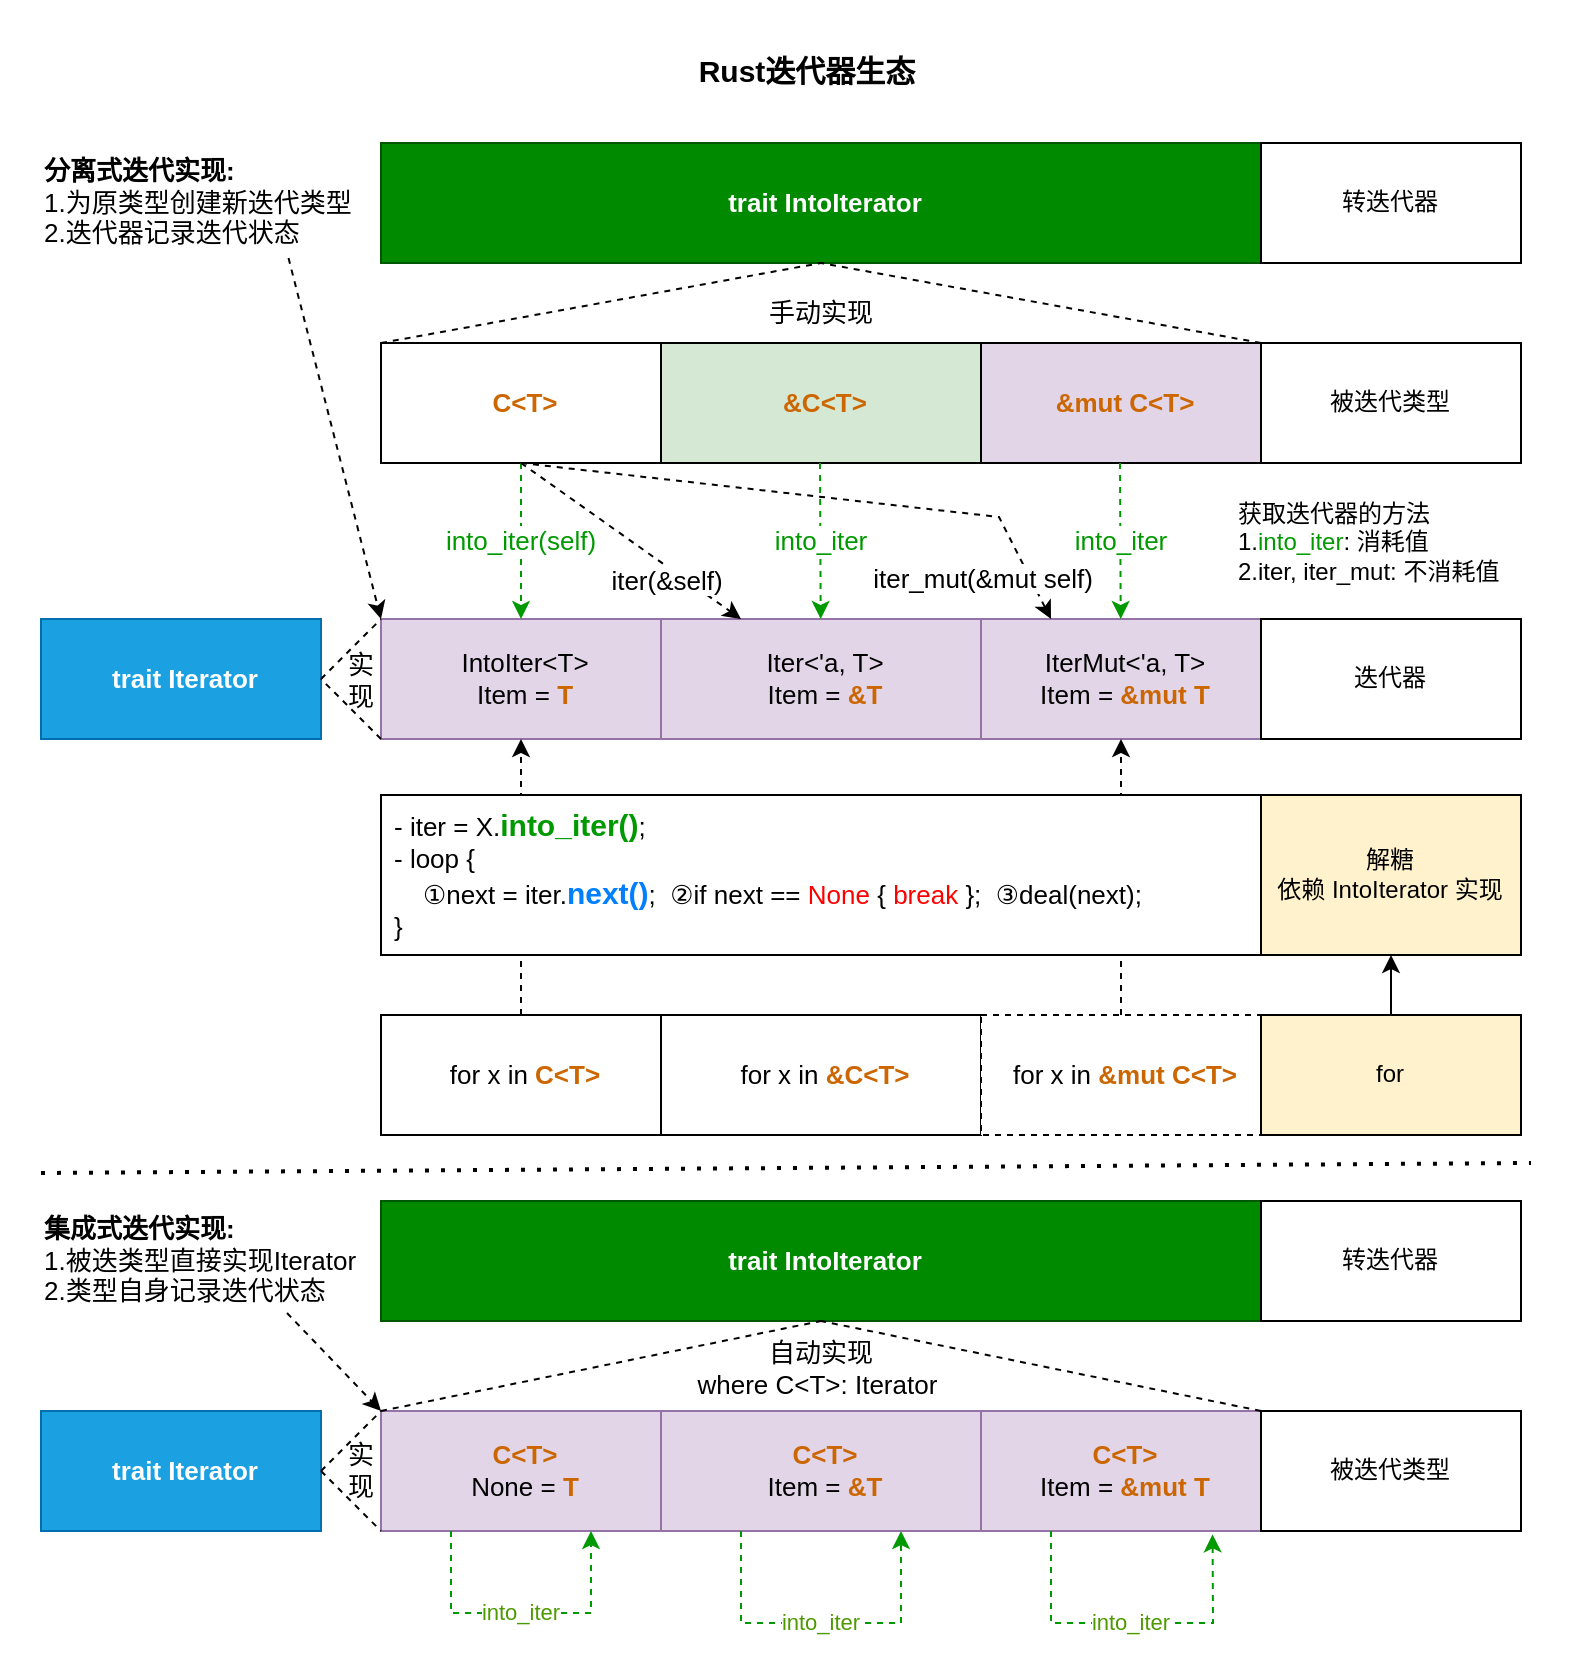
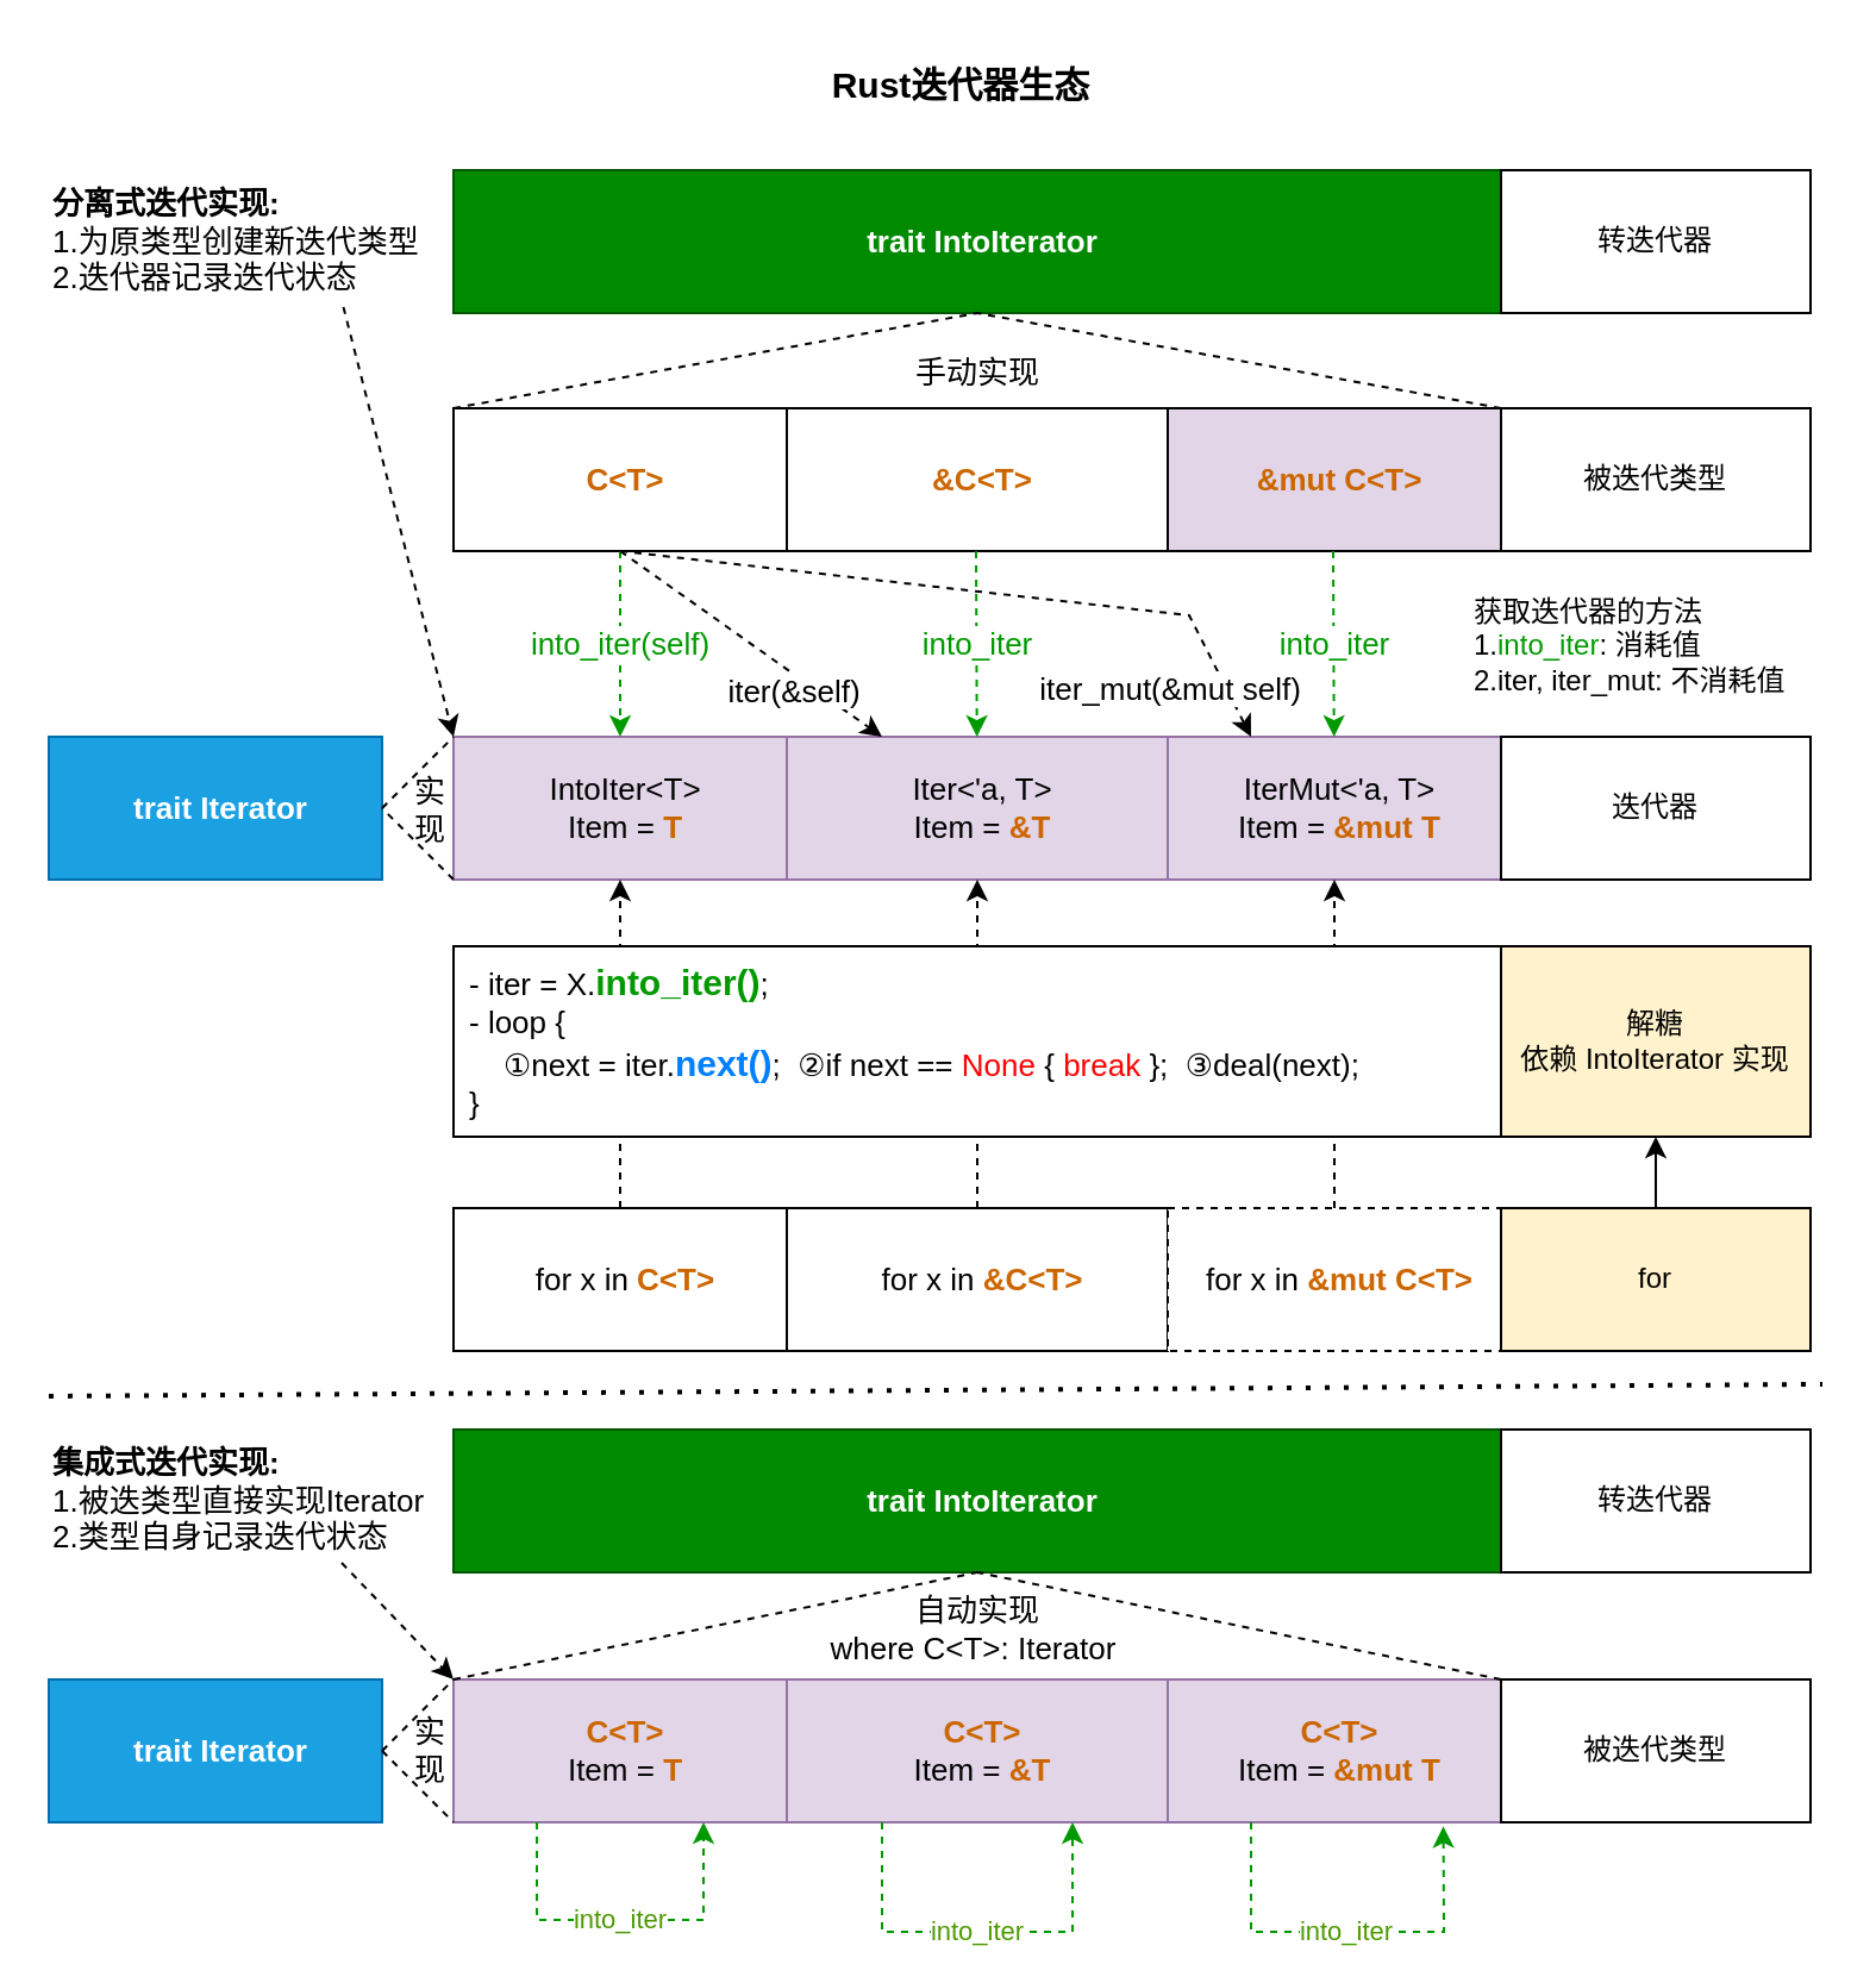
- <mxCell id="4" value="&amp;amp;C&amp;lt;T&amp;gt;" style="rounded=0;whiteSpace=wrap;html=1;align=center;spacingLeft=5;fontSize=13;fontFamily=Helvetica;fontColor=#CC6600;fontStyle=1;fillColor=#d5e8d4;" parent="1" vertex="1"><mxGeometry x="330" y="171" width="160" height="60" as="geometry" /></mxCell>
+ <mxCell id="4" value="&amp;amp;C&amp;lt;T&amp;gt;" style="rounded=0;whiteSpace=wrap;html=1;align=center;spacingLeft=5;fontSize=13;fontFamily=Helvetica;fontColor=#CC6600;fontStyle=1" parent="1" vertex="1"><mxGeometry x="330" y="171" width="160" height="60" as="geometry" /></mxCell>
+ <mxCell id="27" value="" style="endArrow=classic;html=1;rounded=0;entryX=0.5;entryY=1;entryDx=0;entryDy=0;dashed=1;fontSize=13;fontFamily=Helvetica;" parent="1" source="11" target="7" edge="1"><mxGeometry width="50" height="50" relative="1" as="geometry"><mxPoint x="400" y="257" as="sourcePoint" /><mxPoint x="450" y="207" as="targetPoint" /></mxGeometry></mxCell>
- <mxCell id="40" value="&lt;font&gt;&lt;font color=&quot;#cc6600&quot;&gt;C&amp;lt;T&amp;gt;&lt;br&gt;&lt;/font&gt;&lt;font style=&quot;font-weight: normal;&quot; color=&quot;#000000&quot;&gt;None =&lt;/font&gt;&lt;font color=&quot;#cc6600&quot;&gt;&lt;font style=&quot;font-weight: normal;&quot;&gt; &lt;/font&gt;T&lt;/font&gt;&lt;br&gt;&lt;/font&gt;" style="rounded=0;whiteSpace=wrap;html=1;align=center;spacingLeft=5;fontSize=13;fontFamily=Helvetica;fontStyle=1;fillColor=#e1d5e7;strokeColor=#9673a6;" parent="1" vertex="1"><mxGeometry x="190" y="705" width="140" height="60" as="geometry" /></mxCell>
+ <mxCell id="40" value="&lt;font&gt;&lt;font color=&quot;#cc6600&quot;&gt;C&amp;lt;T&amp;gt;&lt;br&gt;&lt;/font&gt;&lt;font style=&quot;font-weight: normal;&quot; color=&quot;#000000&quot;&gt;Item =&lt;/font&gt;&lt;font color=&quot;#cc6600&quot;&gt;&lt;font style=&quot;font-weight: normal;&quot;&gt; &lt;/font&gt;T&lt;/font&gt;&lt;br&gt;&lt;/font&gt;" style="rounded=0;whiteSpace=wrap;html=1;align=center;spacingLeft=5;fontSize=13;fontFamily=Helvetica;fontStyle=1;fillColor=#e1d5e7;strokeColor=#9673a6;" parent="1" vertex="1"><mxGeometry x="190" y="705" width="140" height="60" as="geometry" /></mxCell>
